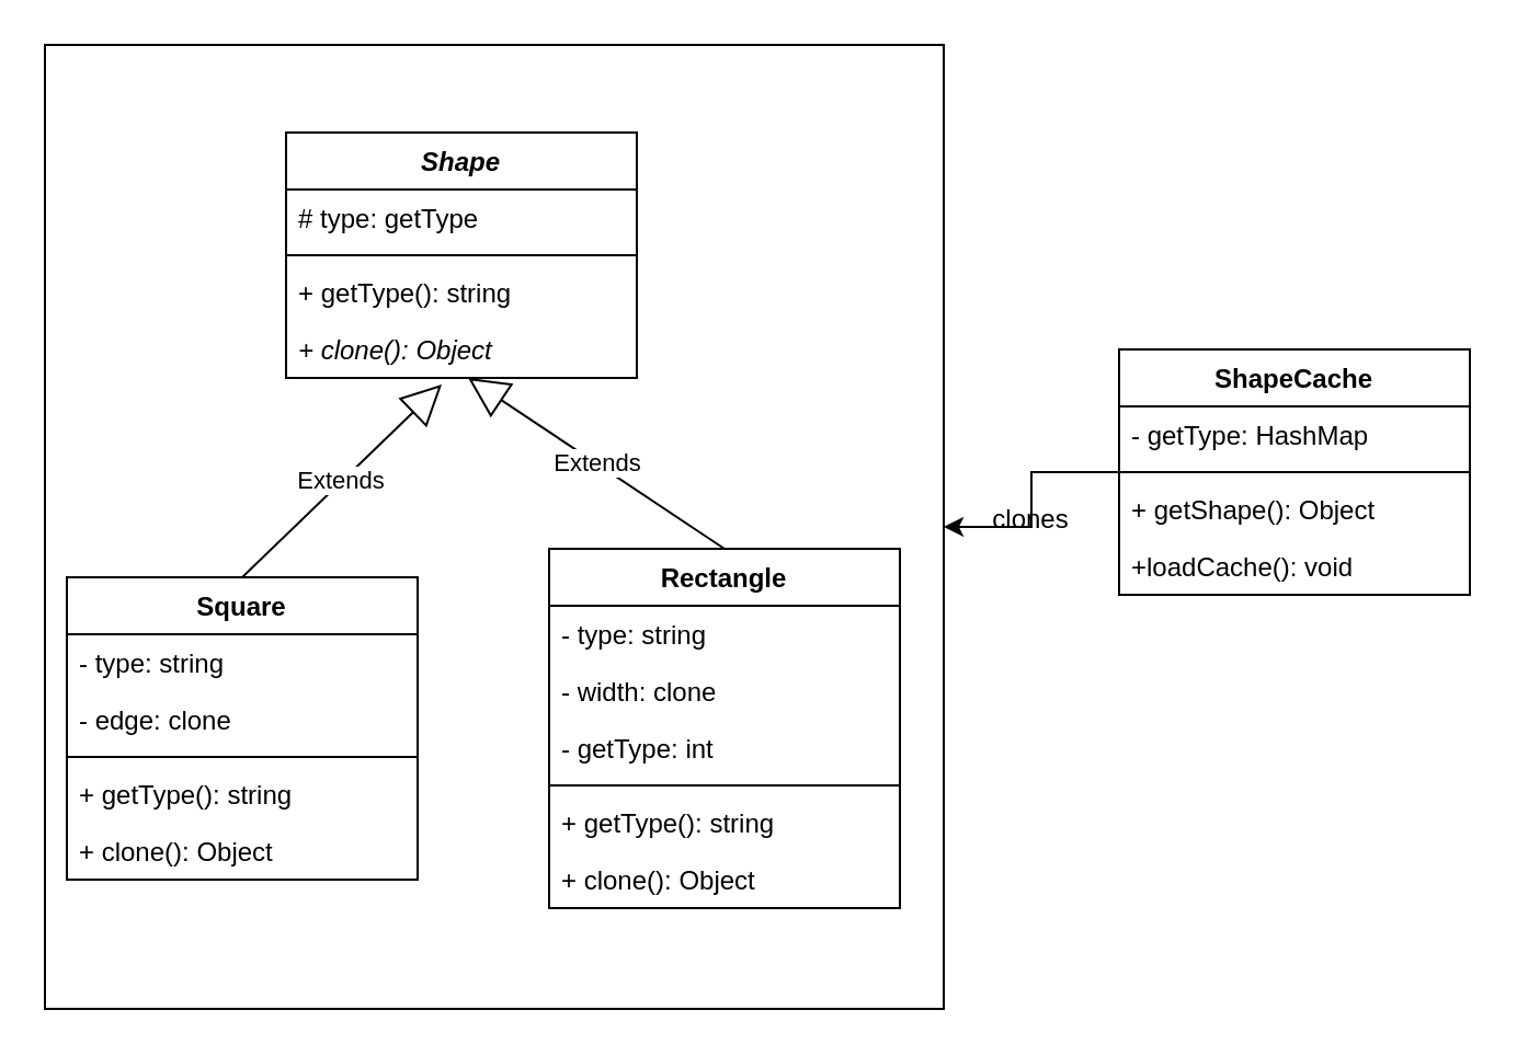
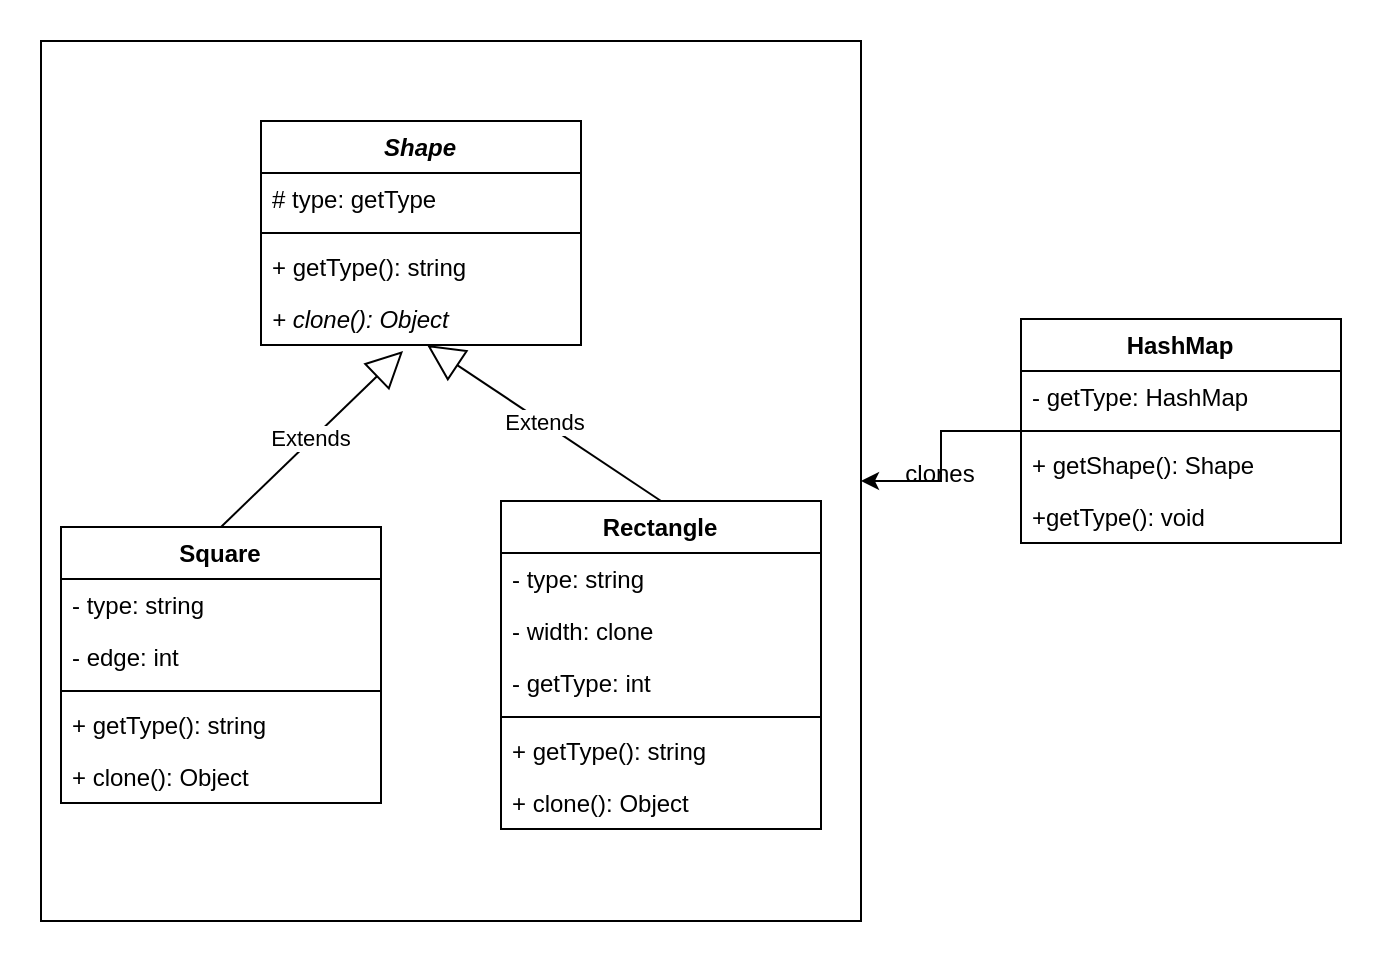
- <mxCell id="22" value="ShapeCache" style="swimlane;fontStyle=1;align=center;verticalAlign=top;childLayout=stackLayout;horizontal=1;startSize=26;horizontalStack=0;resizeParent=1;resizeParentMax=0;resizeLast=0;collapsible=1;marginBottom=0;" vertex="1" parent="1"><mxGeometry x="510" y="159" width="160" height="112" as="geometry" /></mxCell>
+ <mxCell id="22" value="HashMap" style="swimlane;fontStyle=1;align=center;verticalAlign=top;childLayout=stackLayout;horizontal=1;startSize=26;horizontalStack=0;resizeParent=1;resizeParentMax=0;resizeLast=0;collapsible=1;marginBottom=0;" vertex="1" parent="1"><mxGeometry x="510" y="159" width="160" height="112" as="geometry" /></mxCell>
- <mxCell id="25" value="+ getShape(): Object" style="text;strokeColor=none;fillColor=none;align=left;verticalAlign=top;spacingLeft=4;spacingRight=4;overflow=hidden;rotatable=0;points=[[0,0.5],[1,0.5]];portConstraint=eastwest;" vertex="1" parent="22"><mxGeometry y="60" width="160" height="26" as="geometry" /></mxCell>
+ <mxCell id="25" value="+ getShape(): Shape" style="text;strokeColor=none;fillColor=none;align=left;verticalAlign=top;spacingLeft=4;spacingRight=4;overflow=hidden;rotatable=0;points=[[0,0.5],[1,0.5]];portConstraint=eastwest;" vertex="1" parent="22"><mxGeometry y="60" width="160" height="26" as="geometry" /></mxCell>
- <mxCell id="26" value="+loadCache(): void" style="text;strokeColor=none;fillColor=none;align=left;verticalAlign=top;spacingLeft=4;spacingRight=4;overflow=hidden;rotatable=0;points=[[0,0.5],[1,0.5]];portConstraint=eastwest;" vertex="1" parent="22"><mxGeometry y="86" width="160" height="26" as="geometry" /></mxCell>
+ <mxCell id="26" value="+getType(): void" style="text;strokeColor=none;fillColor=none;align=left;verticalAlign=top;spacingLeft=4;spacingRight=4;overflow=hidden;rotatable=0;points=[[0,0.5],[1,0.5]];portConstraint=eastwest;" vertex="1" parent="22"><mxGeometry y="86" width="160" height="26" as="geometry" /></mxCell>
- <mxCell id="10" value="- edge: clone" style="text;strokeColor=none;fillColor=none;align=left;verticalAlign=top;spacingLeft=4;spacingRight=4;overflow=hidden;rotatable=0;points=[[0,0.5],[1,0.5]];portConstraint=eastwest;" vertex="1" parent="8"><mxGeometry y="52" width="160" height="26" as="geometry" /></mxCell>
+ <mxCell id="10" value="- edge: int" style="text;strokeColor=none;fillColor=none;align=left;verticalAlign=top;spacingLeft=4;spacingRight=4;overflow=hidden;rotatable=0;points=[[0,0.5],[1,0.5]];portConstraint=eastwest;" vertex="1" parent="8"><mxGeometry y="52" width="160" height="26" as="geometry" /></mxCell>
